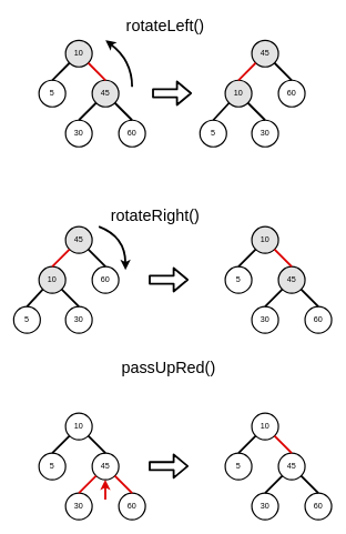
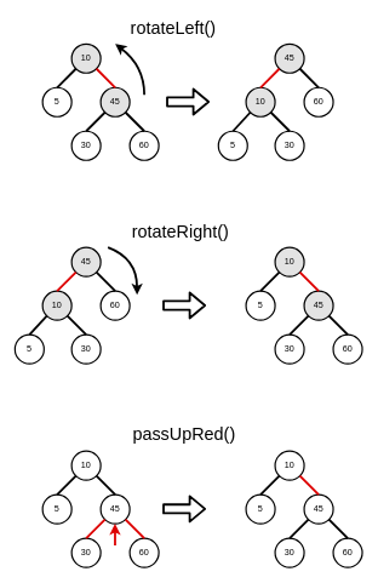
- <mxCell id="22" value="&lt;font style=&quot;font-size: 24px&quot;&gt;rotateLeft()&lt;/font&gt;" style="text;html=1;fillColor=none;align=center;verticalAlign=middle;whiteSpace=wrap;rounded=0;strokeWidth=1;" parent="1" vertex="1"><mxGeometry x="178" y="20" width="140" height="35" as="geometry" /></mxCell>
+ <mxCell id="22" value="&lt;font style=&quot;font-size: 24px&quot;&gt;rotateLeft()&lt;/font&gt;" style="text;html=1;fillColor=none;align=center;verticalAlign=middle;whiteSpace=wrap;rounded=0;strokeWidth=1;" parent="1" vertex="1"><mxGeometry x="168" y="20" width="140" height="35" as="geometry" /></mxCell>
- <mxCell id="33" value="&lt;font style=&quot;font-size: 24px&quot;&gt;rotateRight()&lt;/font&gt;" style="text;html=1;fillColor=none;align=center;verticalAlign=middle;whiteSpace=wrap;rounded=0;strokeWidth=1;" parent="1" vertex="1"><mxGeometry x="163" y="305" width="140" height="35" as="geometry" /></mxCell>
+ <mxCell id="33" value="&lt;font style=&quot;font-size: 24px&quot;&gt;rotateRight()&lt;/font&gt;" style="text;html=1;fillColor=none;align=center;verticalAlign=middle;whiteSpace=wrap;rounded=0;strokeWidth=1;" parent="1" vertex="1"><mxGeometry x="178" y="300" width="140" height="35" as="geometry" /></mxCell>
- <mxCell id="44" value="&lt;font style=&quot;font-size: 24px&quot;&gt;passUpRed()&lt;/font&gt;" style="text;html=1;fillColor=none;align=center;verticalAlign=middle;whiteSpace=wrap;rounded=0;strokeWidth=1;" parent="1" vertex="1"><mxGeometry x="178" y="535" width="150" height="35" as="geometry" /></mxCell>
+ <mxCell id="44" value="&lt;font style=&quot;font-size: 24px&quot;&gt;passUpRed()&lt;/font&gt;" style="text;html=1;fillColor=none;align=center;verticalAlign=middle;whiteSpace=wrap;rounded=0;strokeWidth=1;" parent="1" vertex="1"><mxGeometry x="178" y="580" width="150" height="35" as="geometry" /></mxCell>
